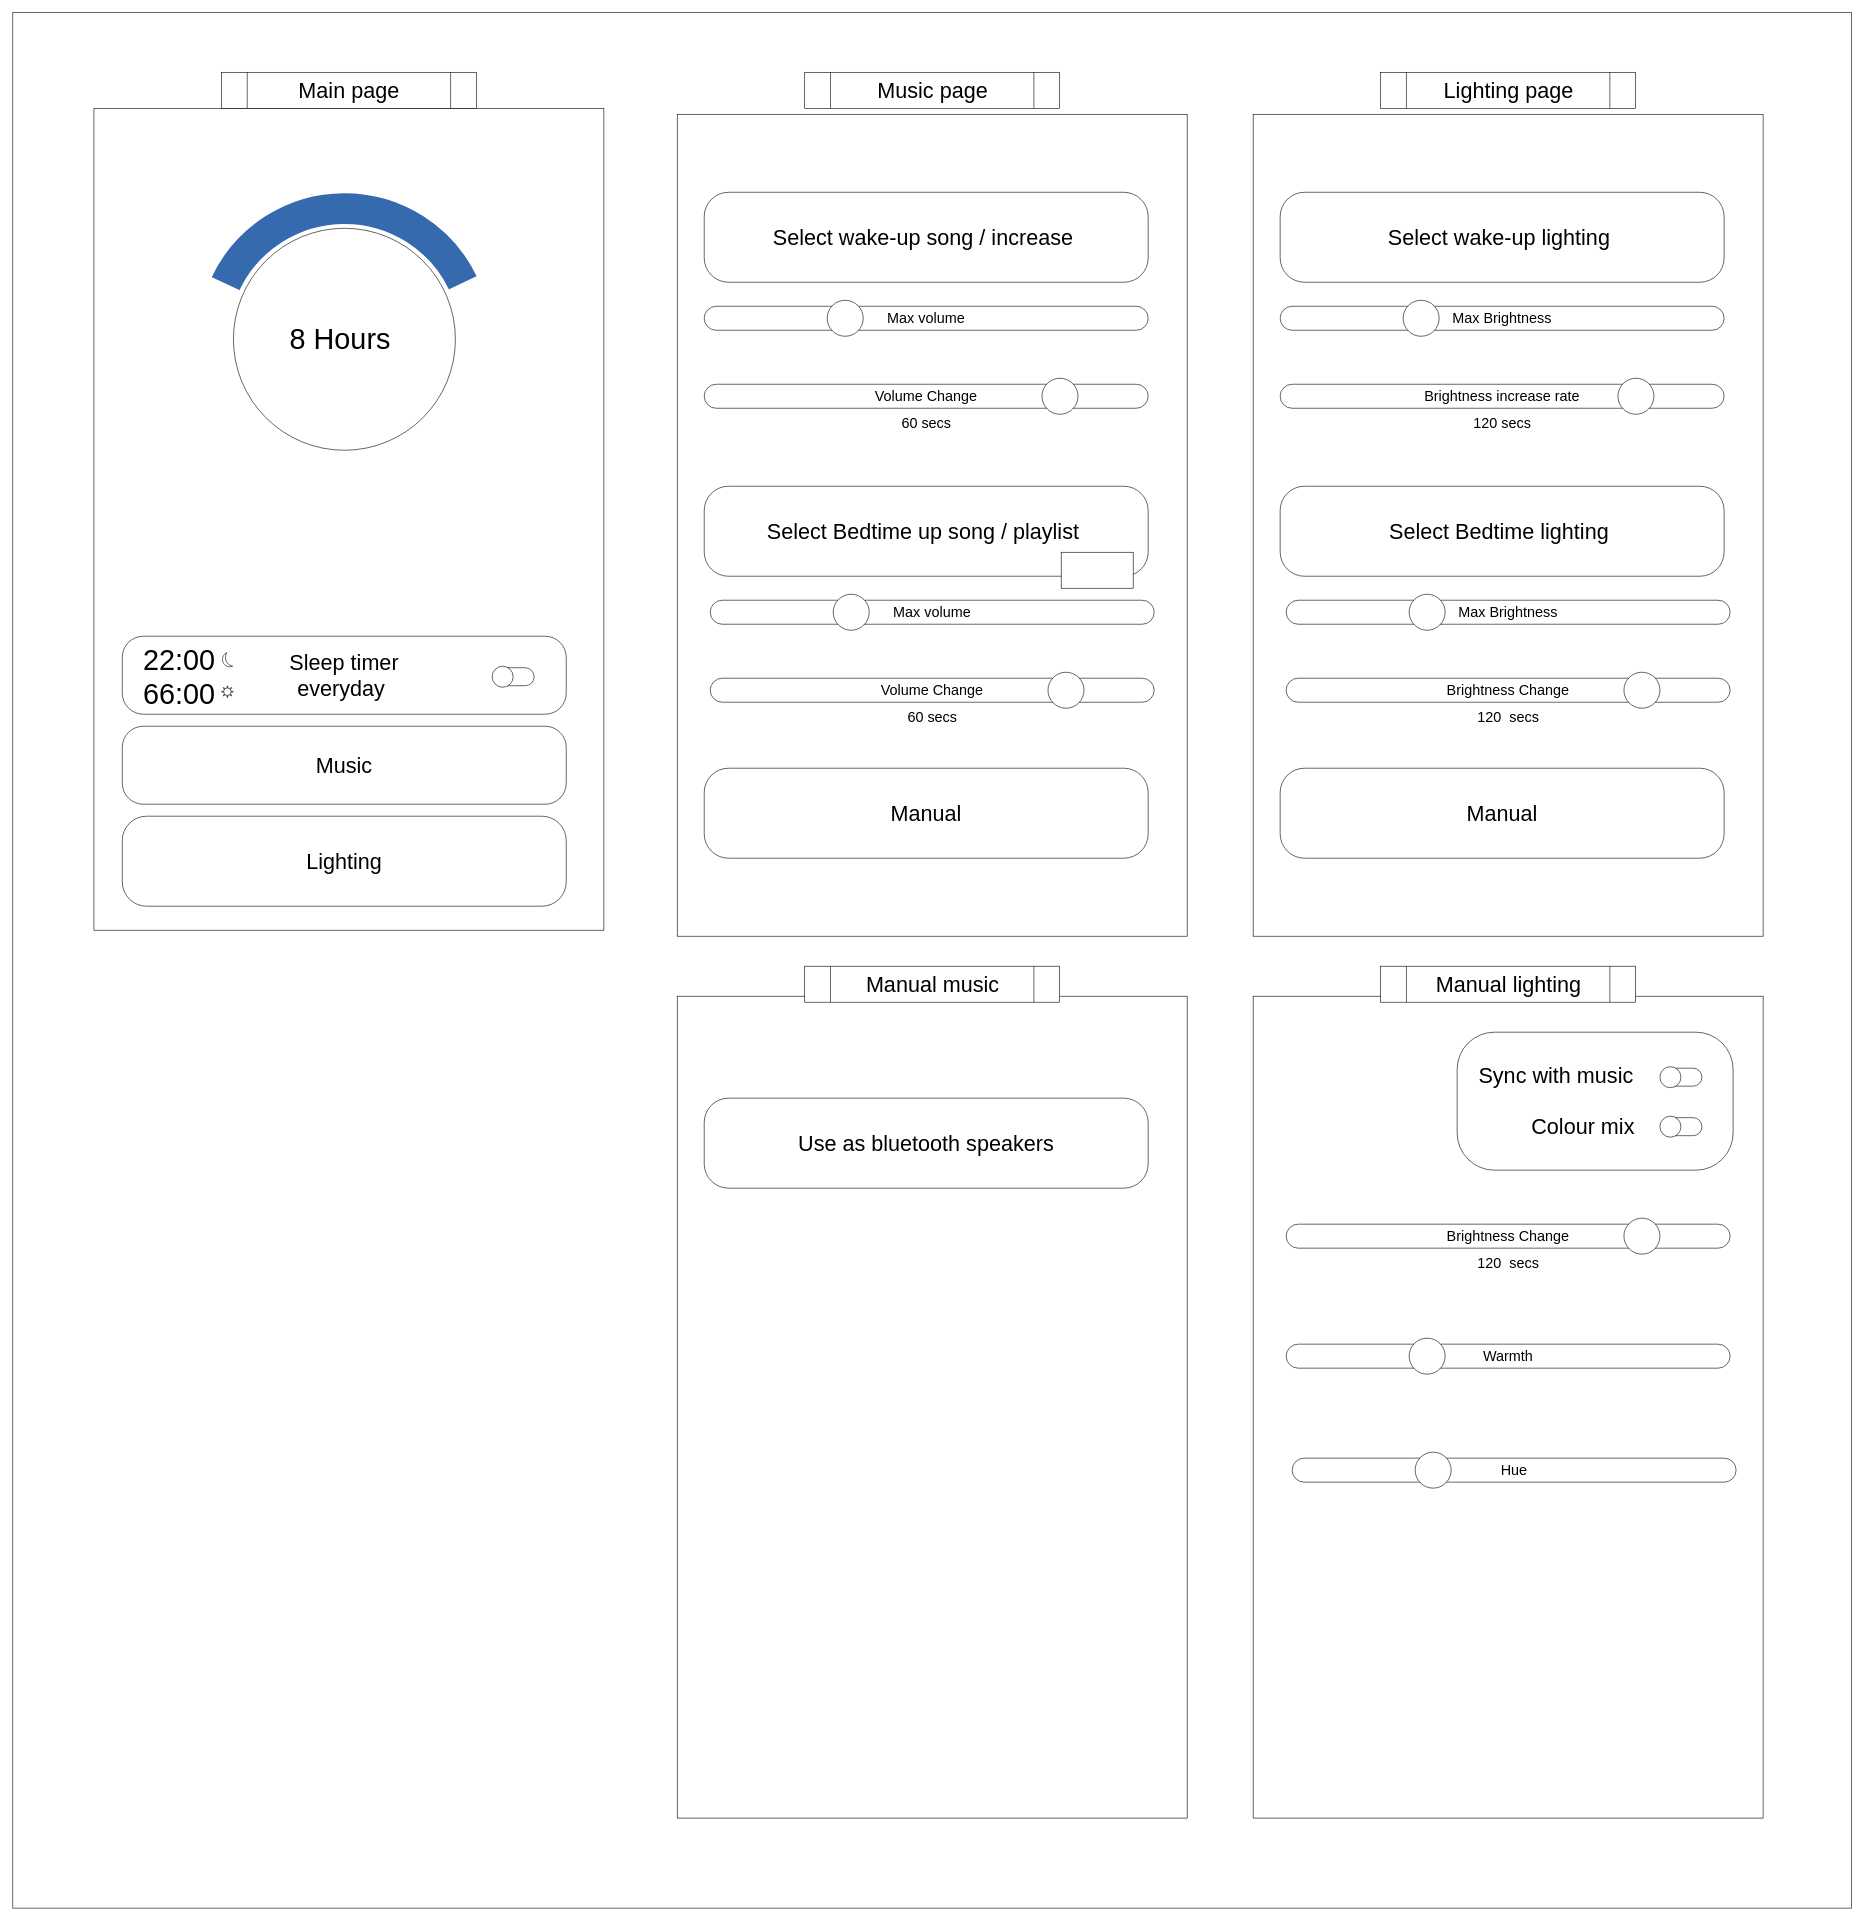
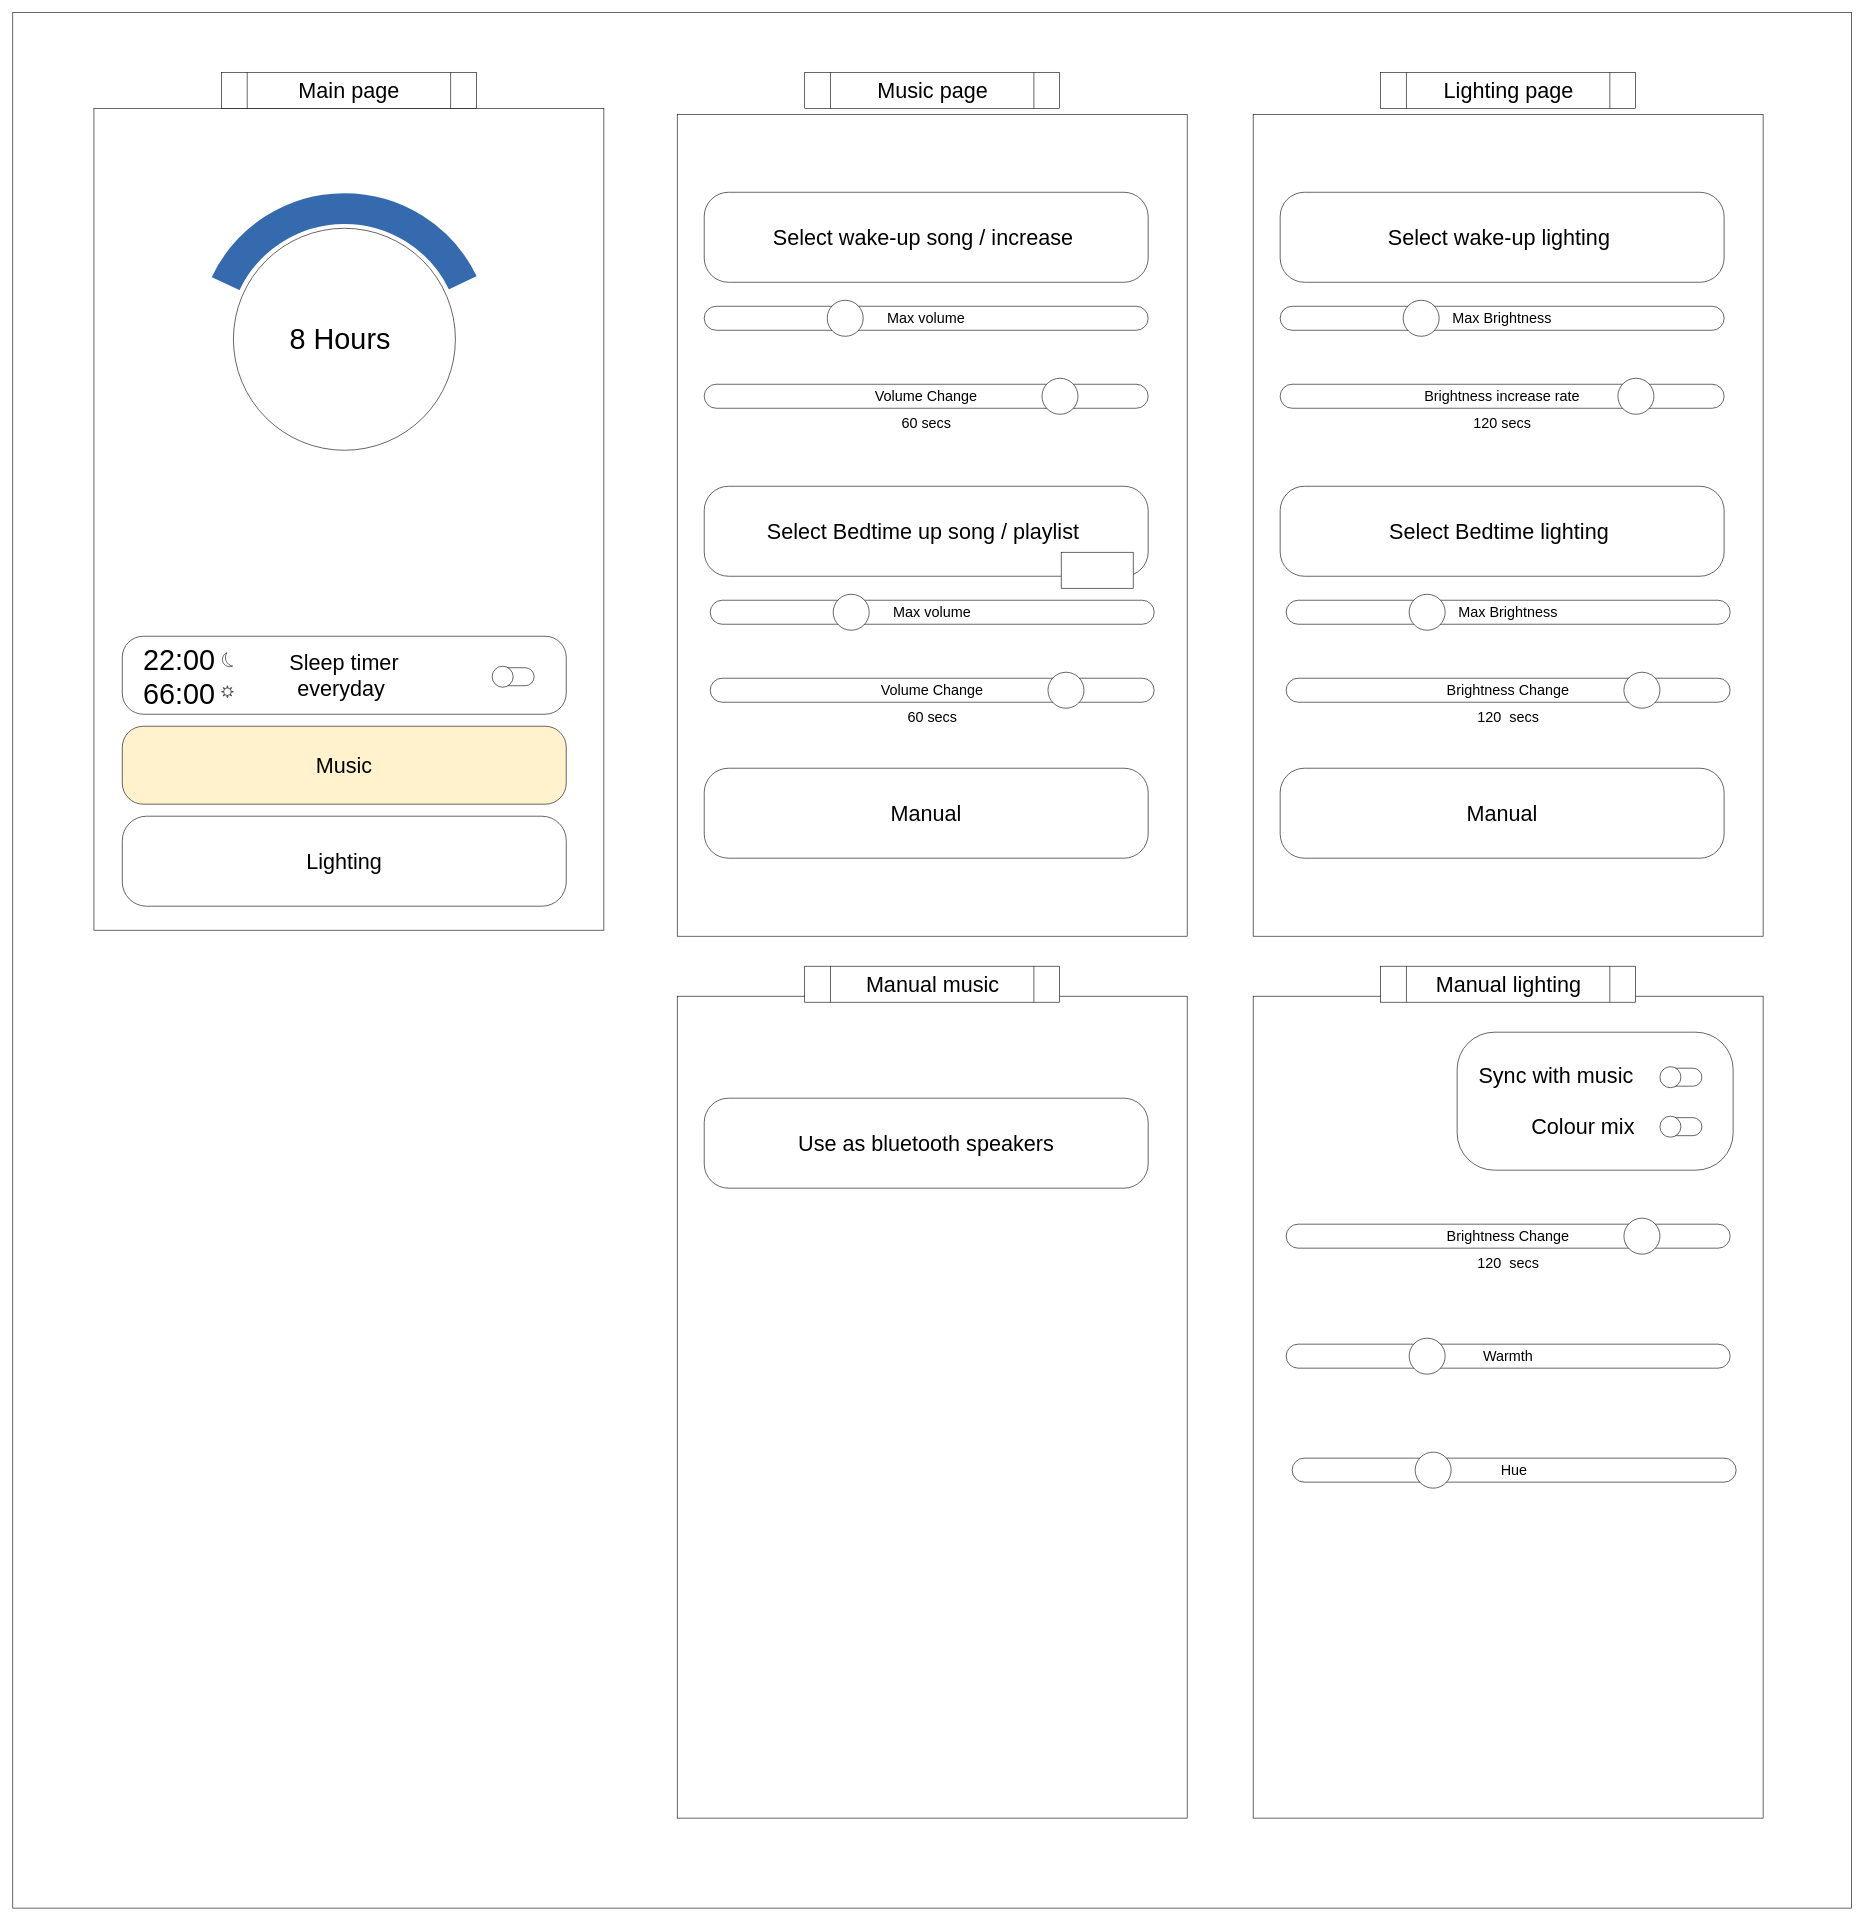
- <mxCell id="6" value="&lt;span style=&quot;font-size: 36px;&quot;&gt;Music&lt;/span&gt;" style="rounded=1;whiteSpace=wrap;html=1;arcSize=27;" parent="1" vertex="1"><mxGeometry x="203" y="1210" width="740" height="130" as="geometry" /></mxCell>
+ <mxCell id="6" value="&lt;span style=&quot;font-size: 36px;&quot;&gt;Music&lt;/span&gt;" style="rounded=1;whiteSpace=wrap;html=1;arcSize=27;fillColor=#fff2cc;" parent="1" vertex="1"><mxGeometry x="203" y="1210" width="740" height="130" as="geometry" /></mxCell>
